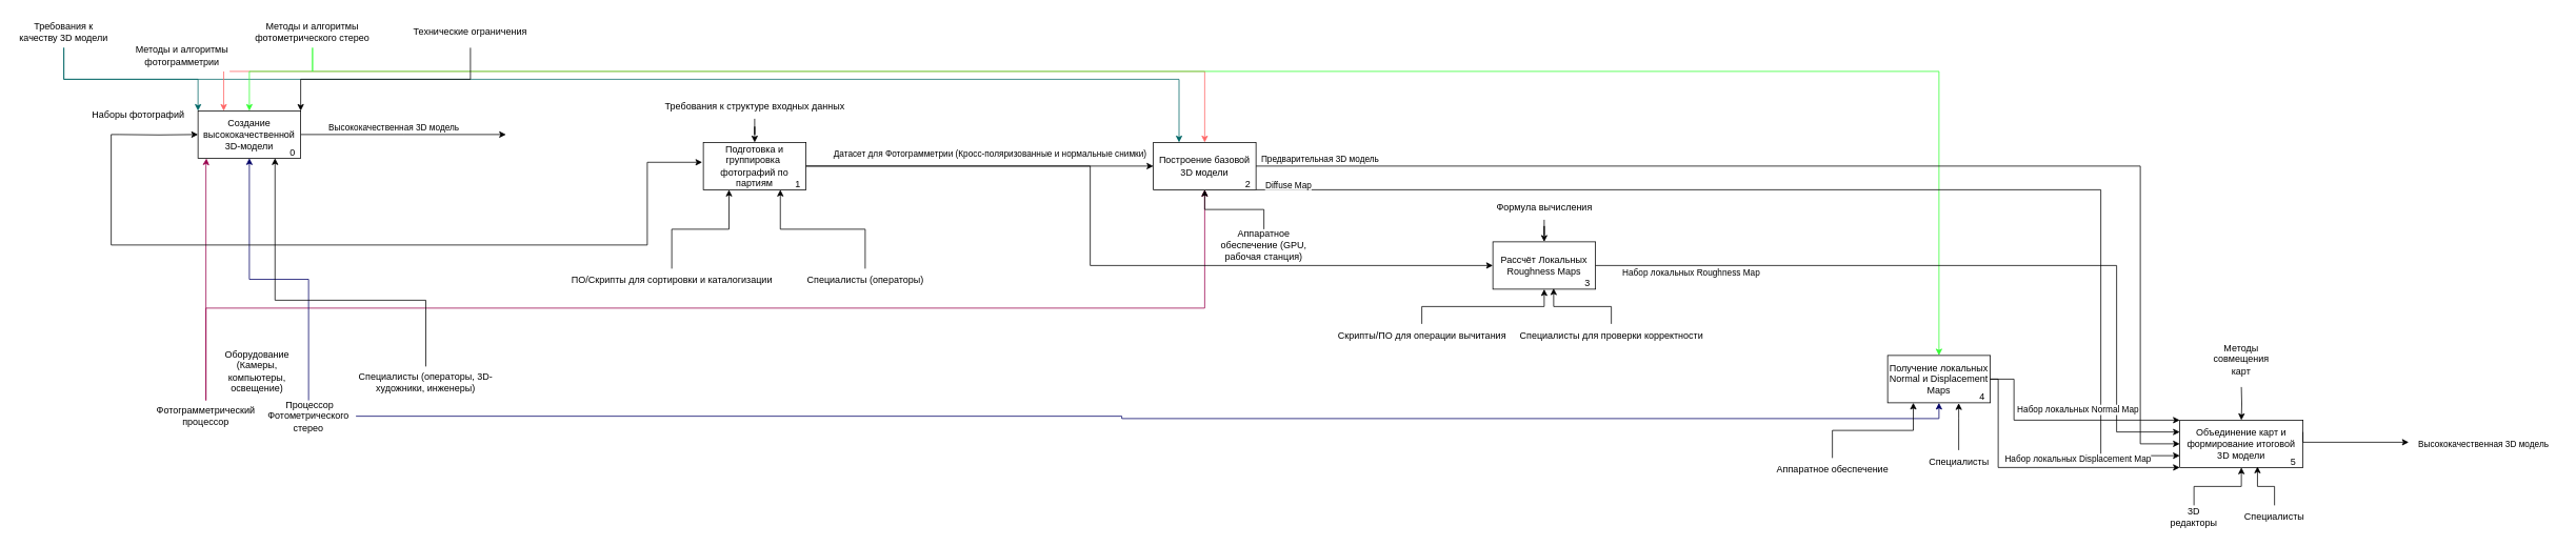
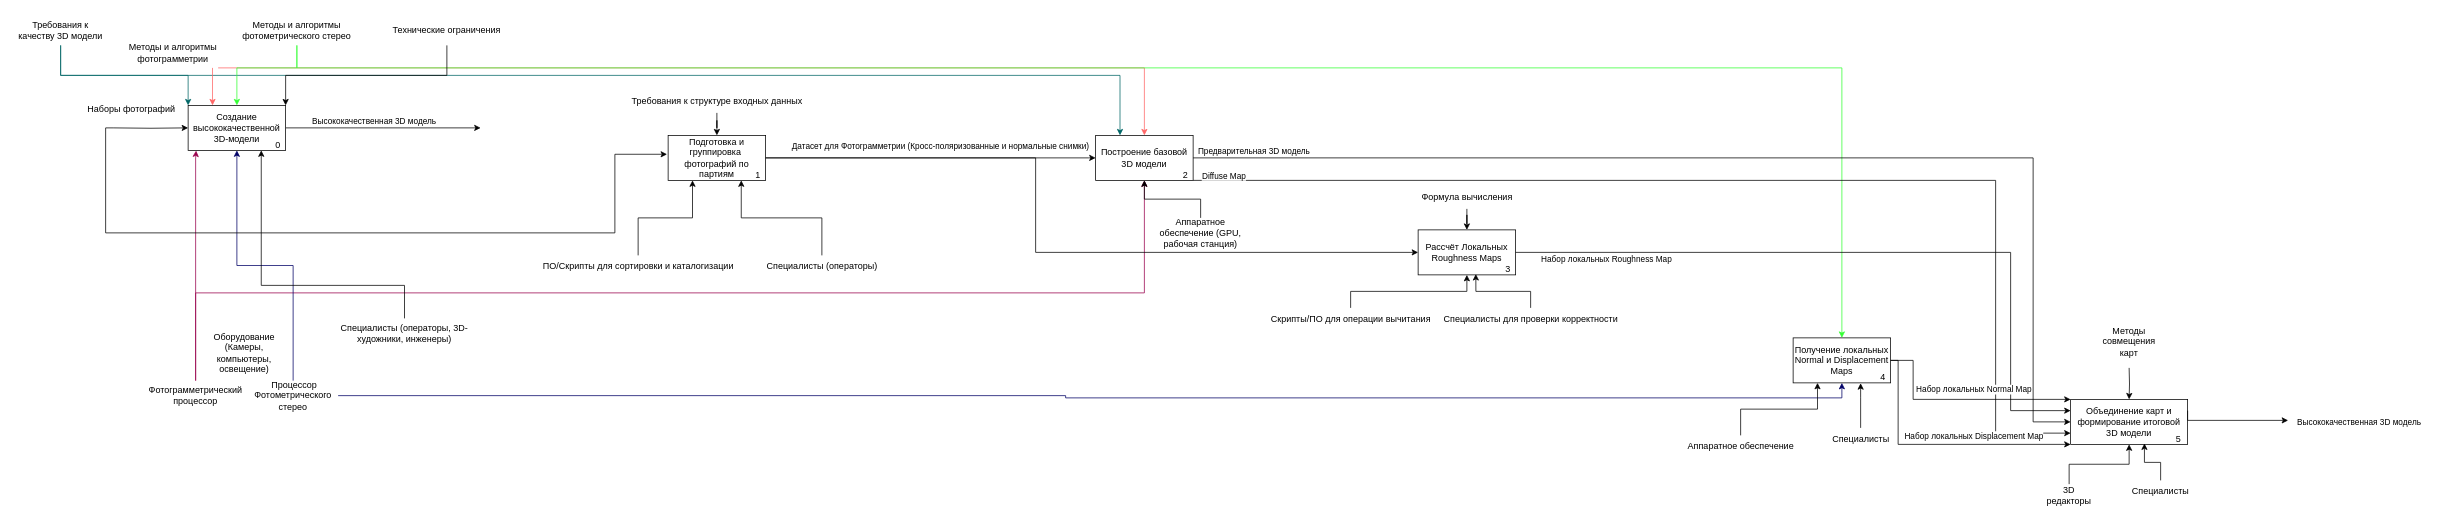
- <mxCell id="31" value="Специалисты (операторы, 3D-художники, инженеры)" style="text;html=1;align=center;verticalAlign=middle;whiteSpace=wrap;rounded=0;" vertex="1" parent="1"><mxGeometry x="440" y="464" width="197" height="40" as="geometry" /></mxCell>
+ <mxCell id="31" value="Специалисты (операторы, 3D-художники, инженеры)" style="text;html=1;align=center;verticalAlign=middle;whiteSpace=wrap;rounded=0;" vertex="1" parent="1"><mxGeometry x="440" y="424" width="197" height="40" as="geometry" /></mxCell>
- <mxCell id="69" value="3D редакторы" style="text;html=1;align=center;verticalAlign=middle;whiteSpace=wrap;rounded=0;" vertex="1" parent="1"><mxGeometry x="2748" y="640" width="60" height="30" as="geometry" /></mxCell>
+ <mxCell id="69" value="3D редакторы" style="text;html=1;align=center;verticalAlign=middle;whiteSpace=wrap;rounded=0;" vertex="1" parent="1"><mxGeometry x="2728" y="645" width="60" height="30" as="geometry" /></mxCell>
